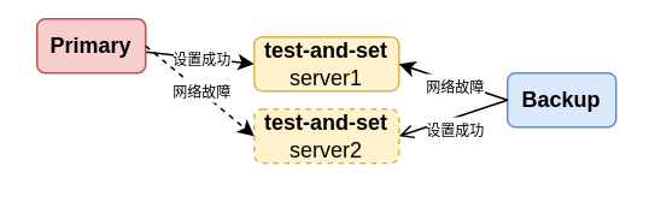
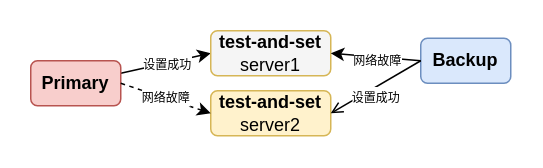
- <mxCell id="4" value="Primary" style="rounded=1;whiteSpace=wrap;html=1;fillColor=#f8cecc;strokeColor=#b85450;fontStyle=1" vertex="1" parent="1"><mxGeometry x="20" y="10" width="60" height="30" as="geometry" /></mxCell>
+ <mxCell id="4" value="Primary" style="rounded=1;whiteSpace=wrap;html=1;fillColor=#f8cecc;strokeColor=#b85450;fontStyle=1" vertex="1" parent="1"><mxGeometry x="20" y="40" width="60" height="30" as="geometry" /></mxCell>
- <mxCell id="6" value="&lt;b&gt;test-and-set&lt;/b&gt; server1" style="rounded=1;whiteSpace=wrap;html=1;fillColor=#fff2cc;strokeColor=#d6b656;" vertex="1" parent="1"><mxGeometry x="140" y="20" width="80" height="30" as="geometry" /></mxCell>
+ <mxCell id="6" value="&lt;b&gt;test-and-set&lt;/b&gt; server1" style="rounded=1;whiteSpace=wrap;html=1;fillColor=#f5f5f5;strokeColor=#d6b656;" vertex="1" parent="1"><mxGeometry x="140" y="20" width="80" height="30" as="geometry" /></mxCell>
- <mxCell id="5" value="Backup" style="rounded=1;whiteSpace=wrap;html=1;fillColor=#dae8fc;strokeColor=#6c8ebf;fontStyle=1" vertex="1" parent="1"><mxGeometry x="280" y="40" width="60" height="30" as="geometry" /></mxCell>
+ <mxCell id="5" value="Backup" style="rounded=1;whiteSpace=wrap;html=1;fillColor=#dae8fc;strokeColor=#6c8ebf;fontStyle=1" vertex="1" parent="1"><mxGeometry x="280" y="25" width="60" height="30" as="geometry" /></mxCell>
- <mxCell id="7" value="&lt;b&gt;test-and-set&lt;/b&gt; server2" style="rounded=1;whiteSpace=wrap;html=1;fillColor=#fff2cc;strokeColor=#d6b656;dashed=1;" vertex="1" parent="1"><mxGeometry x="140" y="60" width="80" height="30" as="geometry" /></mxCell>
+ <mxCell id="7" value="&lt;b&gt;test-and-set&lt;/b&gt; server2" style="rounded=1;whiteSpace=wrap;html=1;fillColor=#fff2cc;strokeColor=#d6b656;" vertex="1" parent="1"><mxGeometry x="140" y="60" width="80" height="30" as="geometry" /></mxCell>
